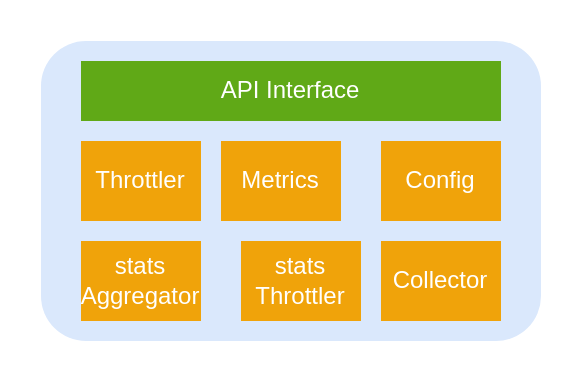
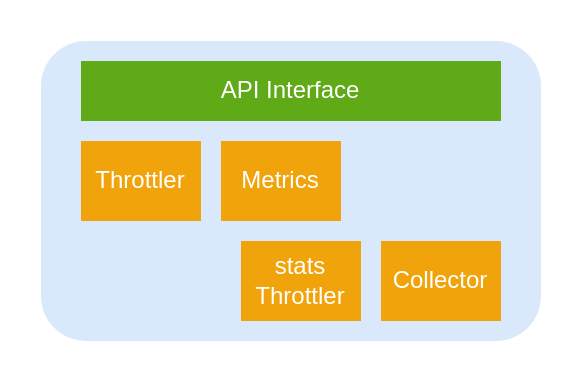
- <mxCell id="7" value="Config" style="rounded=0;whiteSpace=wrap;html=1;fillColor=#f0a30a;fontColor=#ffffff;strokeColor=none;" parent="1" vertex="1"><mxGeometry x="190" y="70" width="60" height="40" as="geometry" /></mxCell>
- <mxCell id="6" value="stats Aggregator" style="rounded=0;whiteSpace=wrap;html=1;fillColor=#f0a30a;fontColor=#ffffff;strokeColor=none;" parent="1" vertex="1"><mxGeometry x="40" y="120" width="60" height="40" as="geometry" /></mxCell>
